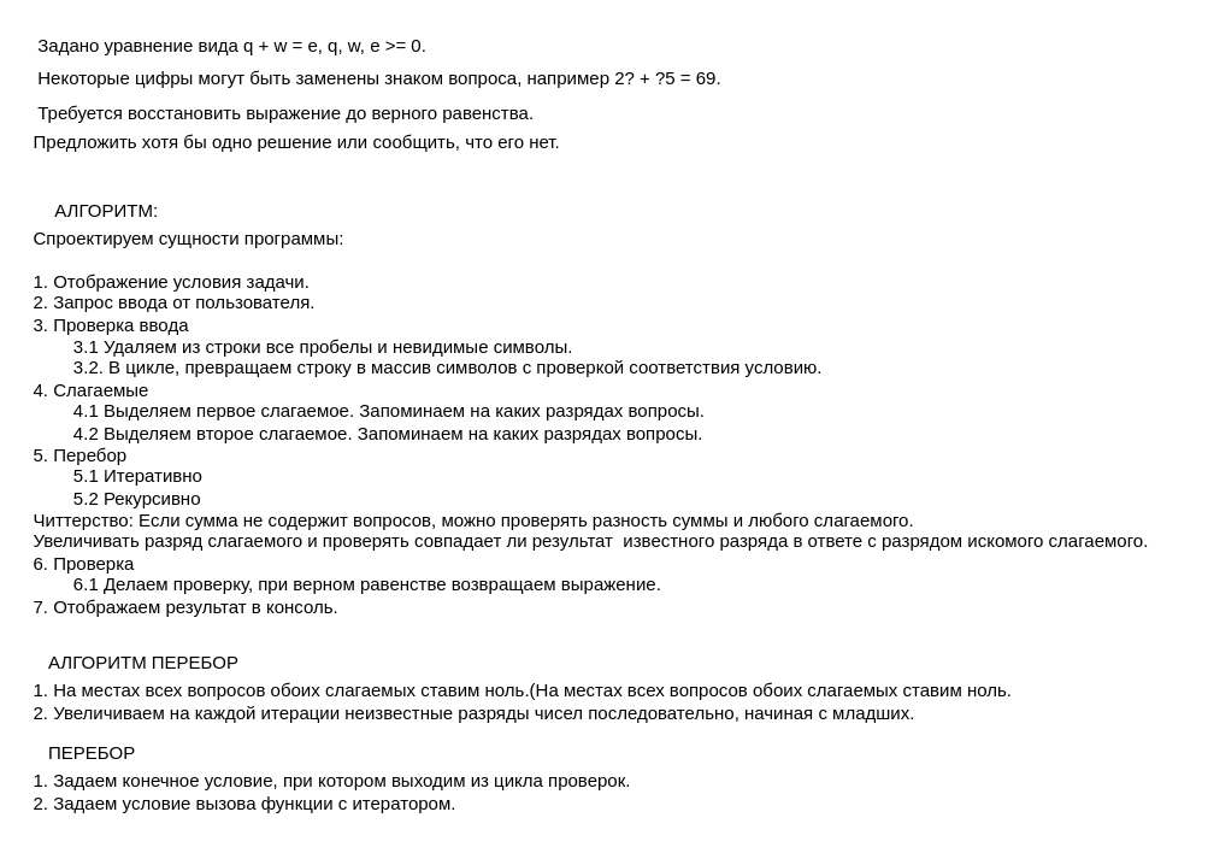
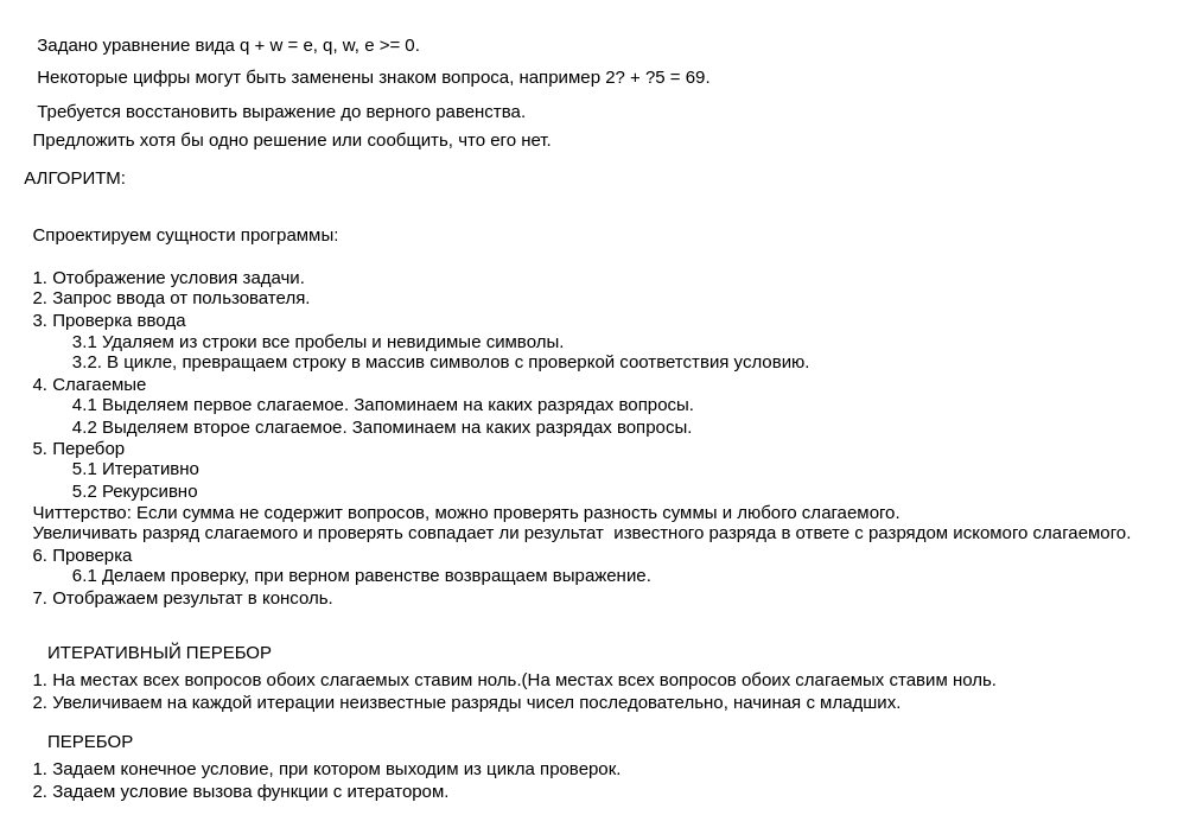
- <mxCell id="3" value="АЛГОРИТМ:" style="text;html=1;align=center;verticalAlign=middle;resizable=0;points=[];autosize=1;strokeColor=none;fillColor=none;" vertex="1" parent="1"><mxGeometry x="30" y="130" width="80" height="20" as="geometry" /></mxCell>
+ <mxCell id="3" value="АЛГОРИТМ:" style="text;html=1;align=center;verticalAlign=middle;resizable=0;points=[];autosize=1;strokeColor=none;fillColor=none;" vertex="1" parent="1"><mxGeometry x="10" y="110" width="80" height="20" as="geometry" /></mxCell>
- <mxCell id="5" value="АЛГОРИТМ ПЕРЕБОР" style="text;html=1;align=left;verticalAlign=middle;resizable=0;points=[];autosize=1;strokeColor=none;fillColor=none;" vertex="1" parent="1"><mxGeometry x="30" y="430" width="170" height="20" as="geometry" /></mxCell>
+ <mxCell id="5" value="ИТЕРАТИВНЫЙ ПЕРЕБОР" style="text;html=1;align=left;verticalAlign=middle;resizable=0;points=[];autosize=1;strokeColor=none;fillColor=none;" vertex="1" parent="1"><mxGeometry x="30" y="430" width="170" height="20" as="geometry" /></mxCell>
